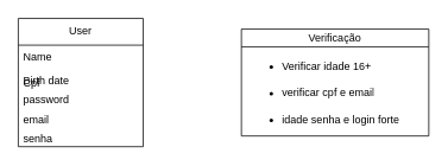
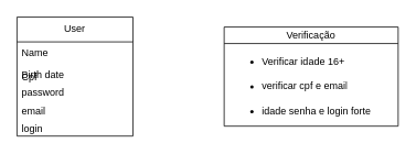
- <mxCell id="7" value="senha" style="text;align=left;verticalAlign=top;spacingLeft=4;spacingRight=4;overflow=hidden;rotatable=0;points=[[0,0.5],[1,0.5]];portConstraint=eastwest;rounded=0;shadow=0;html=0;" vertex="1" parent="2"><mxGeometry y="122" width="140" height="22" as="geometry" /></mxCell>
+ <mxCell id="7" value="login" style="text;align=left;verticalAlign=top;spacingLeft=4;spacingRight=4;overflow=hidden;rotatable=0;points=[[0,0.5],[1,0.5]];portConstraint=eastwest;rounded=0;shadow=0;html=0;" vertex="1" parent="2"><mxGeometry y="122" width="140" height="22" as="geometry" /></mxCell>
